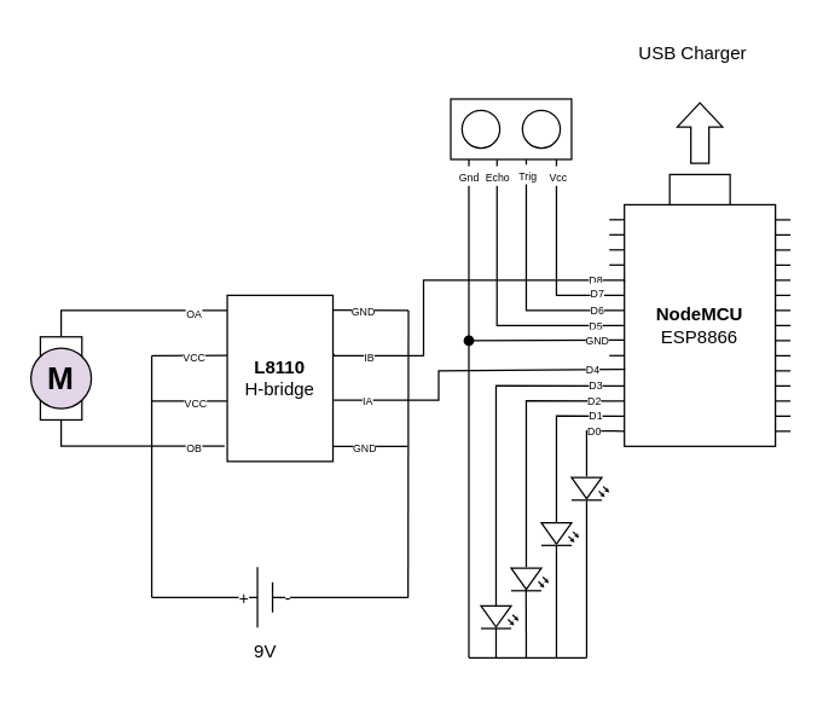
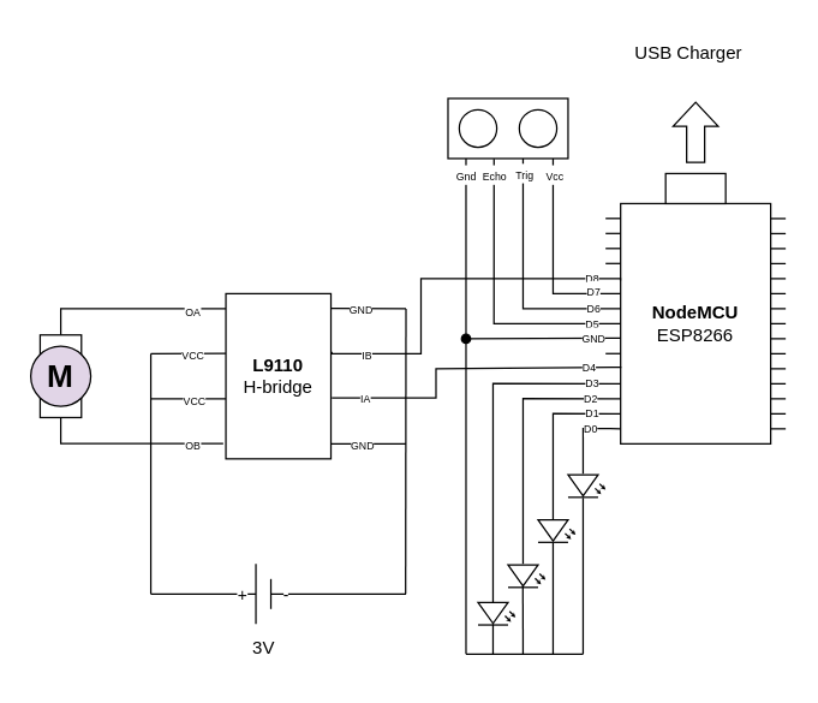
- <mxCell id="2" value="&lt;b&gt;NodeMCU&lt;/b&gt;&lt;div&gt;ESP8866&lt;/div&gt;" style="rounded=0;whiteSpace=wrap;html=1;" vertex="1" parent="1"><mxGeometry x="413" y="135" width="100" height="160" as="geometry" /></mxCell>
+ <mxCell id="2" value="&lt;b&gt;NodeMCU&lt;/b&gt;&lt;div&gt;ESP8266&lt;/div&gt;" style="rounded=0;whiteSpace=wrap;html=1;" vertex="1" parent="1"><mxGeometry x="413" y="135" width="100" height="160" as="geometry" /></mxCell>
- <mxCell id="51" value="&lt;b&gt;L8110&lt;/b&gt;&lt;div&gt;H-bridge&lt;/div&gt;" style="rounded=0;whiteSpace=wrap;html=1;" vertex="1" parent="1"><mxGeometry x="150" y="195" width="70" height="110" as="geometry" /></mxCell>
+ <mxCell id="51" value="&lt;b&gt;L9110&lt;/b&gt;&lt;div&gt;H-bridge&lt;/div&gt;" style="rounded=0;whiteSpace=wrap;html=1;" vertex="1" parent="1"><mxGeometry x="150" y="195" width="70" height="110" as="geometry" /></mxCell>
- <mxCell id="69" value="9V" style="text;html=1;align=center;verticalAlign=middle;resizable=0;points=[];autosize=1;strokeColor=none;fillColor=none;" vertex="1" parent="1"><mxGeometry x="155" y="416" width="40" height="30" as="geometry" /></mxCell>
+ <mxCell id="69" value="3V" style="text;html=1;align=center;verticalAlign=middle;resizable=0;points=[];autosize=1;strokeColor=none;fillColor=none;" vertex="1" parent="1"><mxGeometry x="155" y="416" width="40" height="30" as="geometry" /></mxCell>
